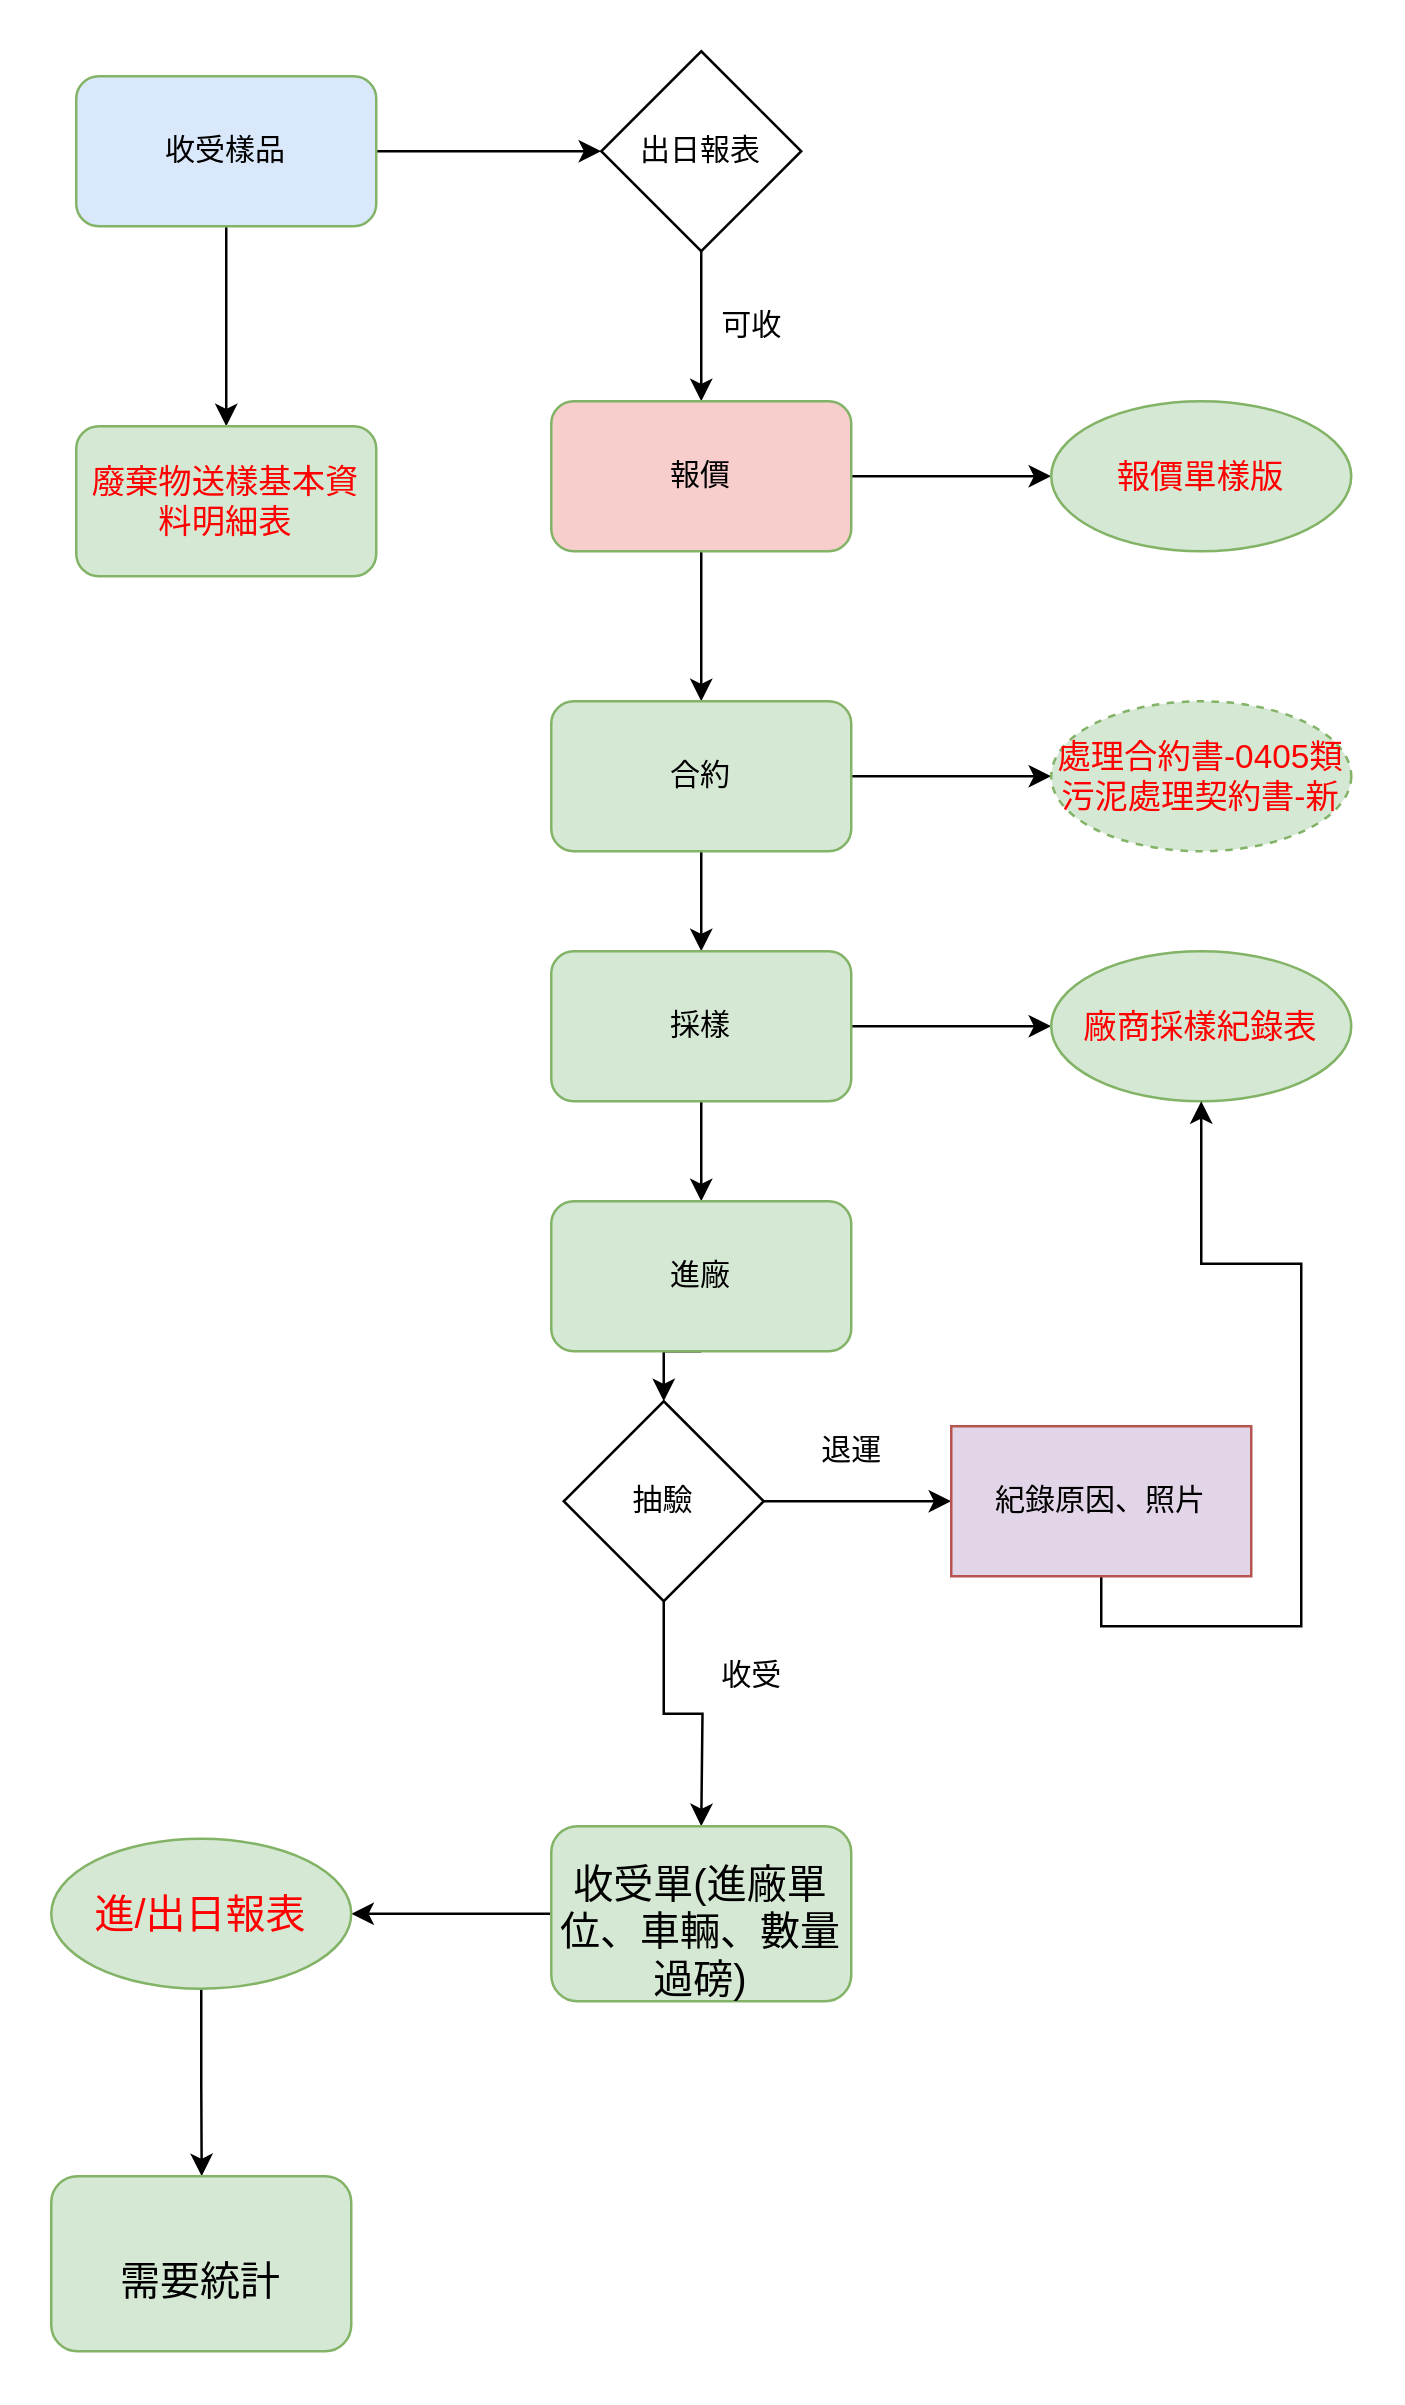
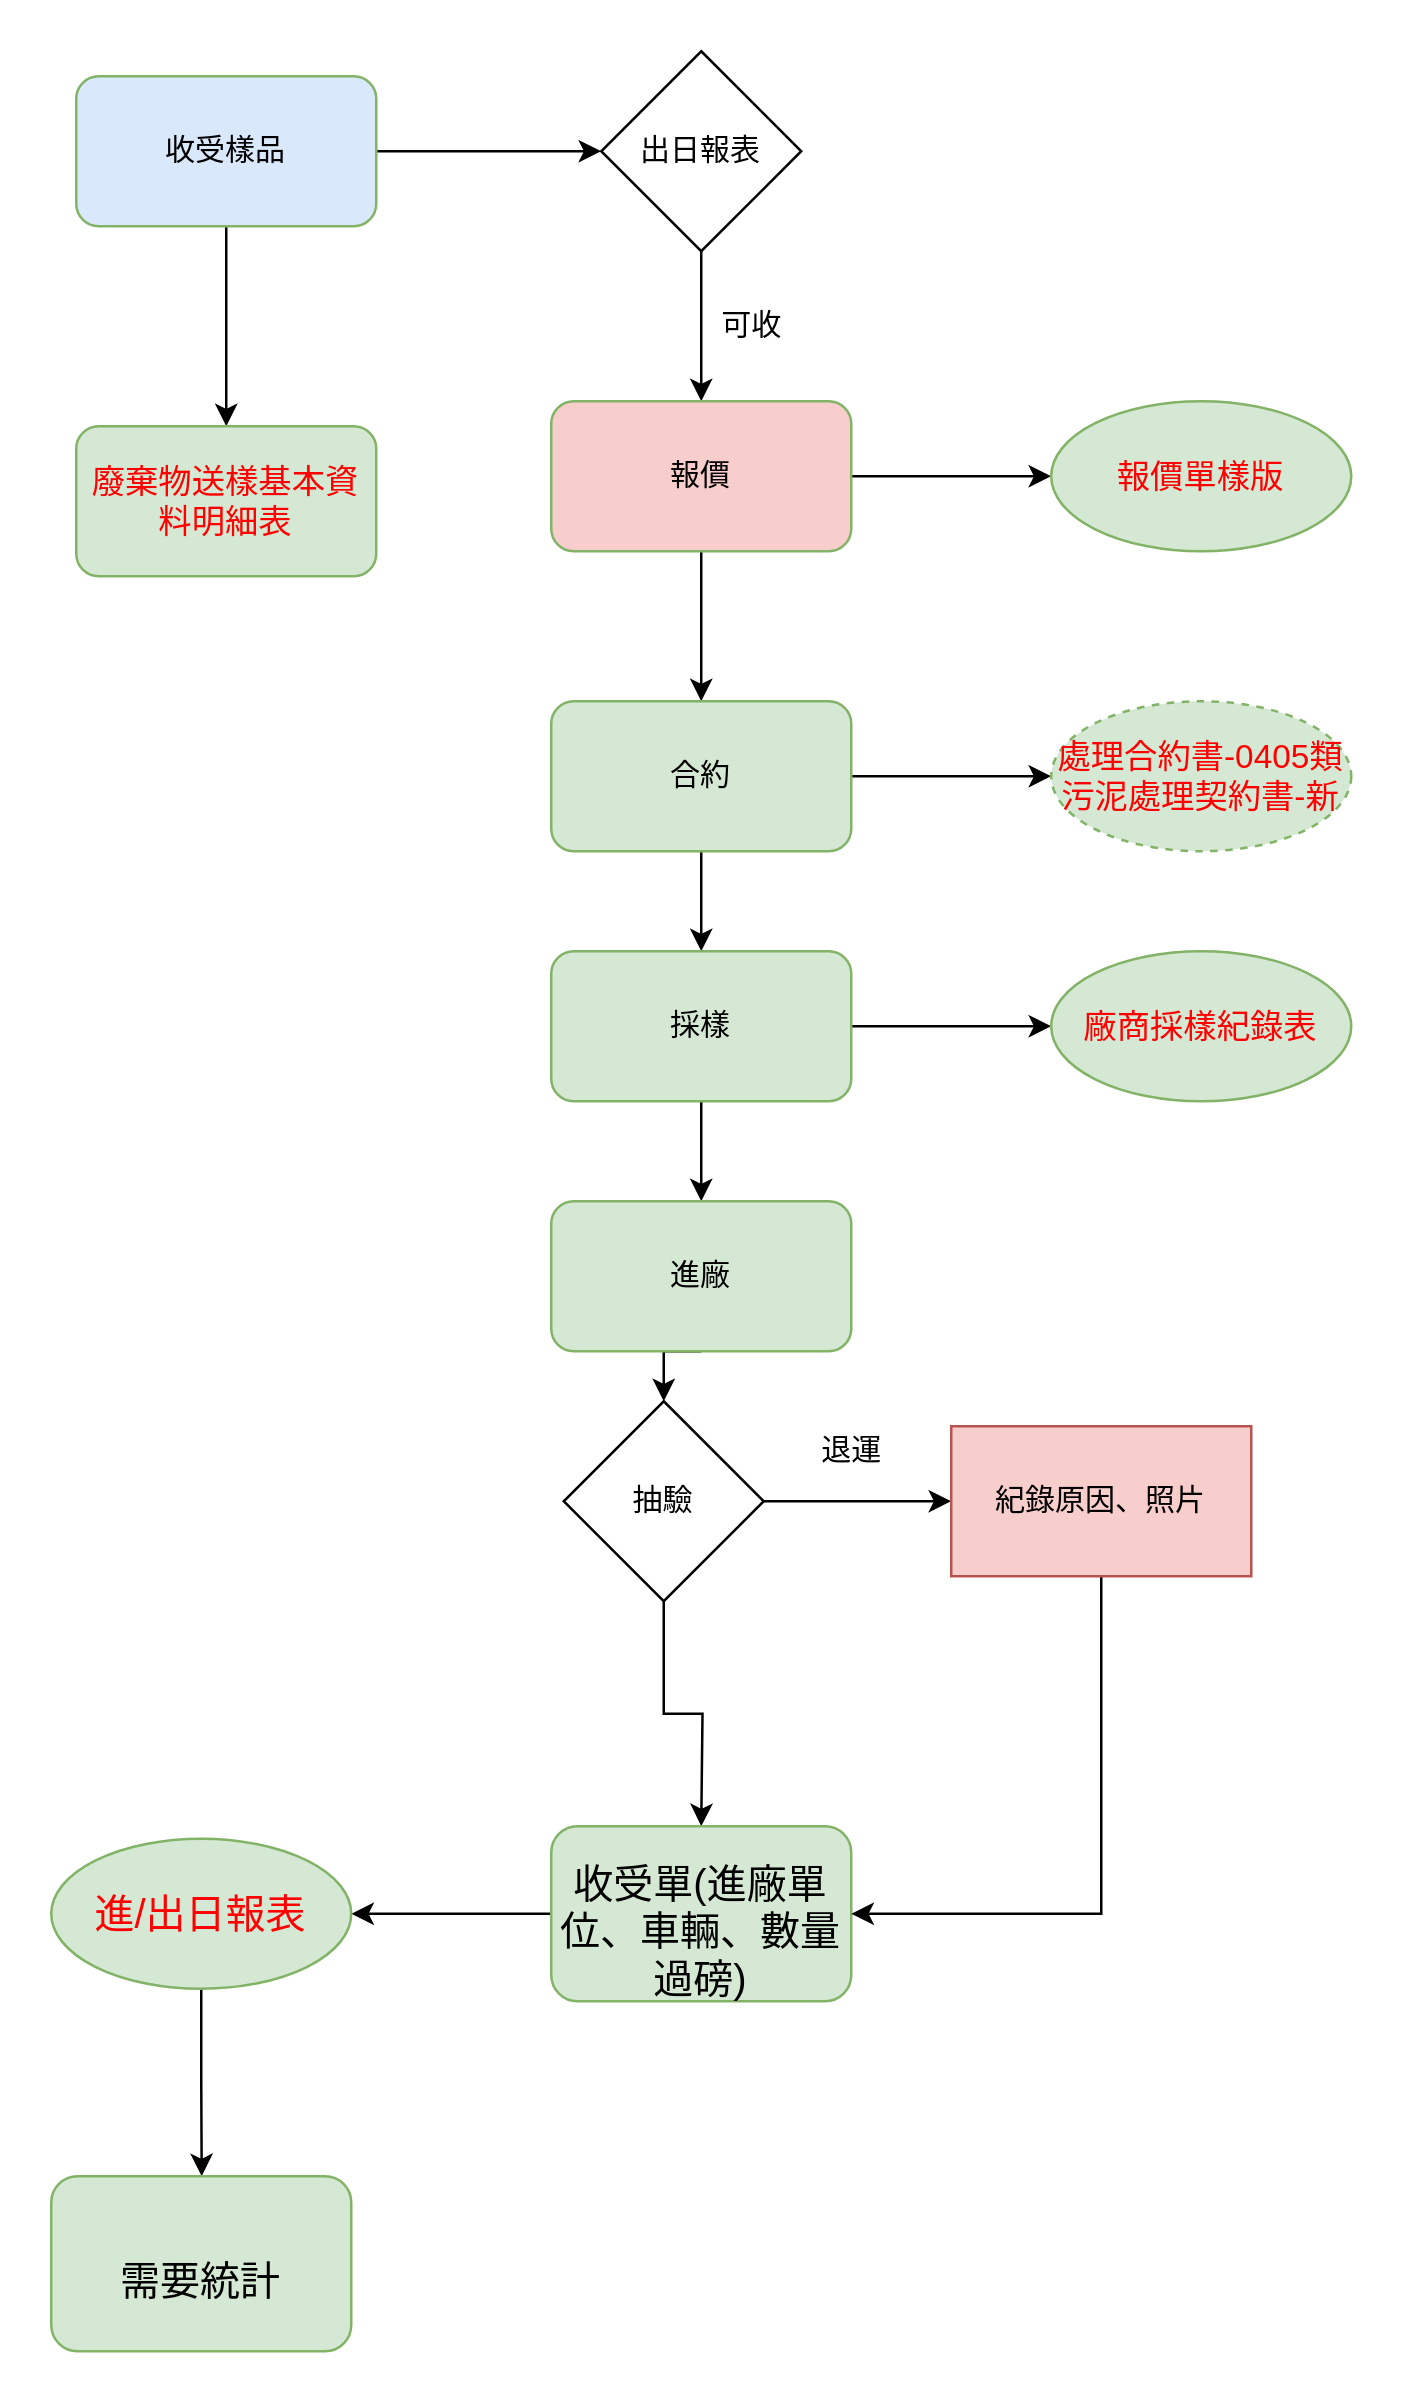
- <mxCell id="28" style="edgeStyle=orthogonalEdgeStyle;rounded=0;orthogonalLoop=1;jettySize=auto;html=1;exitX=0.5;exitY=1;exitDx=0;exitDy=0;" edge="1" parent="1" source="29" target="22"><mxGeometry relative="1" as="geometry" /></mxCell>
+ <mxCell id="28" style="edgeStyle=orthogonalEdgeStyle;rounded=0;orthogonalLoop=1;jettySize=auto;html=1;exitX=0.5;exitY=1;exitDx=0;exitDy=0;entryX=1;entryY=0.5;entryDx=0;entryDy=0;" edge="1" parent="1" source="29" target="27"><mxGeometry relative="1" as="geometry" /></mxCell>
- <mxCell id="29" value="紀錄原因、照片" style="whiteSpace=wrap;html=1;fillColor=#e1d5e7;strokeColor=#b85450;" vertex="1" parent="1"><mxGeometry x="380" y="570" width="120" height="60" as="geometry" /></mxCell>
+ <mxCell id="29" value="紀錄原因、照片" style="whiteSpace=wrap;html=1;fillColor=#f8cecc;strokeColor=#b85450;" vertex="1" parent="1"><mxGeometry x="380" y="570" width="120" height="60" as="geometry" /></mxCell>
- <mxCell id="30" value="收受" style="text;html=1;resizable=0;autosize=1;align=center;verticalAlign=middle;points=[];fillColor=none;strokeColor=none;rounded=0;" vertex="1" parent="1"><mxGeometry x="280" y="660" width="40" height="20" as="geometry" /></mxCell>
